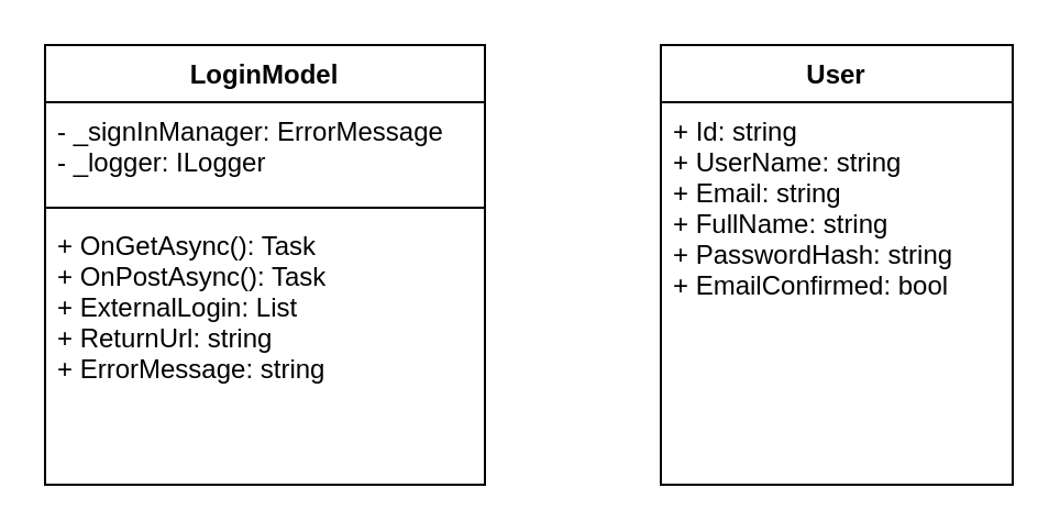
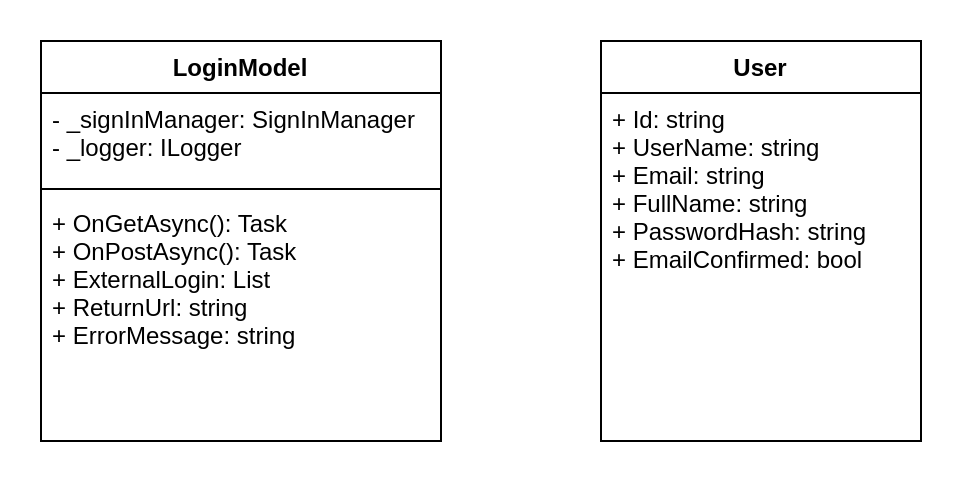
- <mxCell id="3" value="- _signInManager: ErrorMessage&#10;- _logger: ILogger" style="text;align=left;verticalAlign=top;spacingLeft=4;spacingRight=4;overflow=hidden;rotatable=0;points=[[0,0.5],[1,0.5]];portConstraint=eastwest;" vertex="1" parent="2"><mxGeometry y="26" width="200" height="44" as="geometry" /></mxCell>
+ <mxCell id="3" value="- _signInManager: SignInManager&#10;- _logger: ILogger" style="text;align=left;verticalAlign=top;spacingLeft=4;spacingRight=4;overflow=hidden;rotatable=0;points=[[0,0.5],[1,0.5]];portConstraint=eastwest;" vertex="1" parent="2"><mxGeometry y="26" width="200" height="44" as="geometry" /></mxCell>
